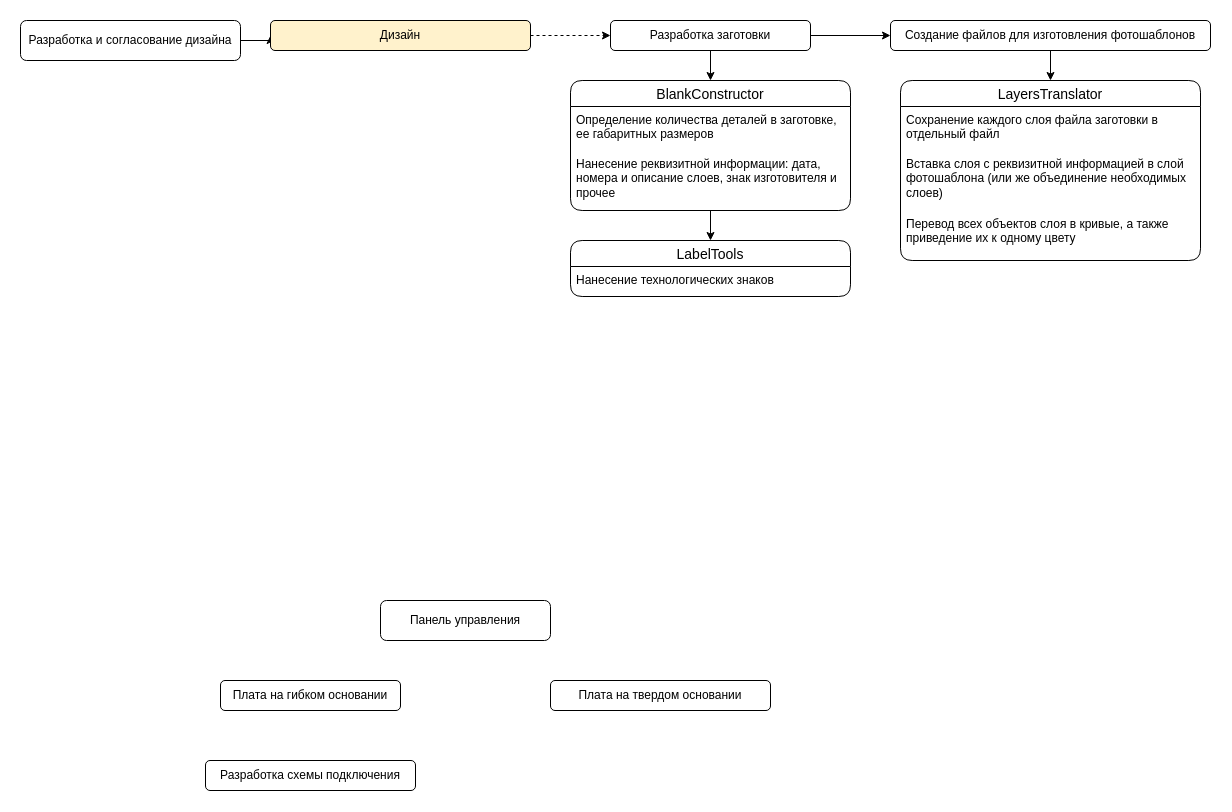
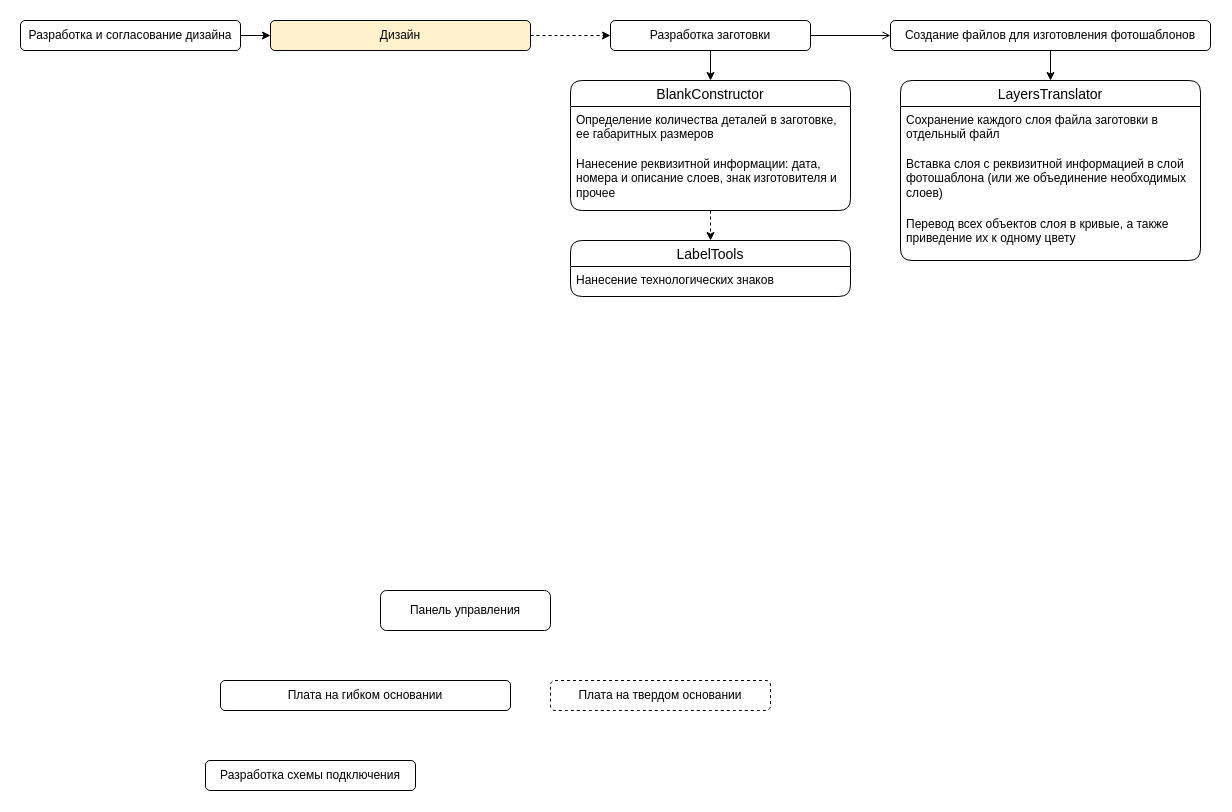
- <mxCell id="6" style="edgeStyle=orthogonalEdgeStyle;rounded=0;orthogonalLoop=1;jettySize=auto;html=1;exitX=1;exitY=0.5;exitDx=0;exitDy=0;entryX=0;entryY=0.5;entryDx=0;entryDy=0;" parent="1" source="8" target="10" edge="1"><mxGeometry relative="1" as="geometry" /></mxCell>
+ <mxCell id="6" style="edgeStyle=orthogonalEdgeStyle;rounded=0;orthogonalLoop=1;jettySize=auto;html=1;exitX=1;exitY=0.5;exitDx=0;exitDy=0;entryX=0;entryY=0.5;entryDx=0;entryDy=0;endArrow=open;" parent="1" source="8" target="10" edge="1"><mxGeometry relative="1" as="geometry" /></mxCell>
- <mxCell id="3" value="Разработка и согласование дизайна" style="rounded=1;whiteSpace=wrap;html=1;" parent="1" vertex="1"><mxGeometry x="20" y="20" width="220" height="40" as="geometry" /></mxCell>
+ <mxCell id="3" value="Разработка и согласование дизайна" style="rounded=1;whiteSpace=wrap;html=1;" parent="1" vertex="1"><mxGeometry x="20" y="20" width="220" height="30" as="geometry" /></mxCell>
- <mxCell id="11" style="edgeStyle=orthogonalEdgeStyle;rounded=0;orthogonalLoop=1;jettySize=auto;html=1;exitX=0.5;exitY=1;exitDx=0;exitDy=0;entryX=0.5;entryY=0;entryDx=0;entryDy=0;" parent="1" source="12" target="15" edge="1"><mxGeometry relative="1" as="geometry" /></mxCell>
+ <mxCell id="11" style="edgeStyle=orthogonalEdgeStyle;rounded=0;orthogonalLoop=1;jettySize=auto;html=1;exitX=0.5;exitY=1;exitDx=0;exitDy=0;entryX=0.5;entryY=0;entryDx=0;entryDy=0;dashed=1;" parent="1" source="12" target="15" edge="1"><mxGeometry relative="1" as="geometry" /></mxCell>
- <mxCell id="21" value="Панель управления" style="rounded=1;whiteSpace=wrap;html=1;" parent="1" vertex="1"><mxGeometry x="380" y="600" width="170" height="40" as="geometry" /></mxCell>
+ <mxCell id="21" value="Панель управления" style="rounded=1;whiteSpace=wrap;html=1;" parent="1" vertex="1"><mxGeometry x="380" y="590" width="170" height="40" as="geometry" /></mxCell>
- <mxCell id="22" value="Плата на гибком основании" style="rounded=1;whiteSpace=wrap;html=1;" parent="1" vertex="1"><mxGeometry x="220" y="680" width="180" height="30" as="geometry" /></mxCell>
+ <mxCell id="22" value="Плата на гибком основании" style="rounded=1;whiteSpace=wrap;html=1;" parent="1" vertex="1"><mxGeometry x="220" y="680" width="290" height="30" as="geometry" /></mxCell>
- <mxCell id="23" value="Плата на твердом основании" style="rounded=1;whiteSpace=wrap;html=1;" parent="1" vertex="1"><mxGeometry x="550" y="680" width="220" height="30" as="geometry" /></mxCell>
+ <mxCell id="23" value="Плата на твердом основании" style="rounded=1;whiteSpace=wrap;html=1;dashed=1;" parent="1" vertex="1"><mxGeometry x="550" y="680" width="220" height="30" as="geometry" /></mxCell>
